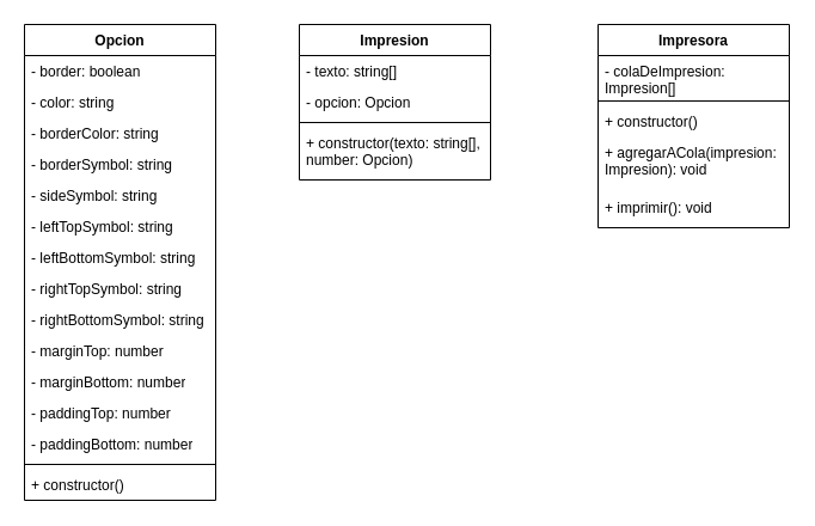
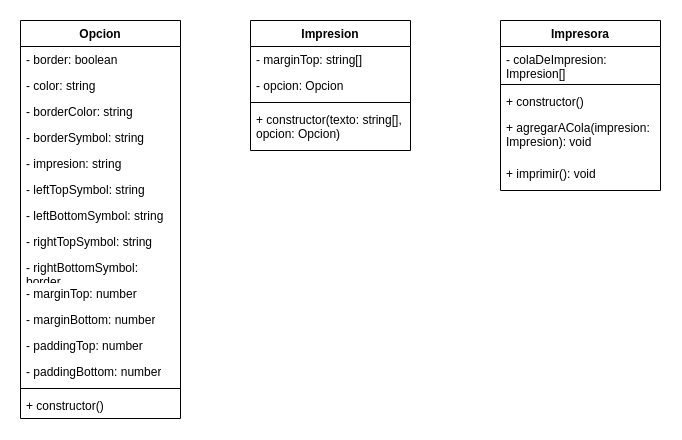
- <mxCell id="3" value="- texto: string[]" style="text;strokeColor=none;fillColor=none;align=left;verticalAlign=top;spacingLeft=4;spacingRight=4;overflow=hidden;rotatable=0;points=[[0,0.5],[1,0.5]];portConstraint=eastwest;whiteSpace=wrap;" vertex="1" parent="2"><mxGeometry y="26" width="160" height="26" as="geometry" /></mxCell>
+ <mxCell id="3" value="- marginTop: string[]" style="text;strokeColor=none;fillColor=none;align=left;verticalAlign=top;spacingLeft=4;spacingRight=4;overflow=hidden;rotatable=0;points=[[0,0.5],[1,0.5]];portConstraint=eastwest;whiteSpace=wrap;" vertex="1" parent="2"><mxGeometry y="26" width="160" height="26" as="geometry" /></mxCell>
- <mxCell id="6" value="+ constructor(texto: string[], number: Opcion)" style="text;strokeColor=none;fillColor=none;align=left;verticalAlign=top;spacingLeft=4;spacingRight=4;overflow=hidden;rotatable=0;points=[[0,0.5],[1,0.5]];portConstraint=eastwest;whiteSpace=wrap;" vertex="1" parent="2"><mxGeometry y="86" width="160" height="44" as="geometry" /></mxCell>
+ <mxCell id="6" value="+ constructor(texto: string[], opcion: Opcion)" style="text;strokeColor=none;fillColor=none;align=left;verticalAlign=top;spacingLeft=4;spacingRight=4;overflow=hidden;rotatable=0;points=[[0,0.5],[1,0.5]];portConstraint=eastwest;whiteSpace=wrap;" vertex="1" parent="2"><mxGeometry y="86" width="160" height="44" as="geometry" /></mxCell>
- <mxCell id="18" value="- sideSymbol: string" style="text;strokeColor=none;fillColor=none;align=left;verticalAlign=top;spacingLeft=4;spacingRight=4;overflow=hidden;rotatable=0;points=[[0,0.5],[1,0.5]];portConstraint=eastwest;whiteSpace=wrap;" vertex="1" parent="13"><mxGeometry y="130" width="160" height="26" as="geometry" /></mxCell>
+ <mxCell id="18" value="- impresion: string" style="text;strokeColor=none;fillColor=none;align=left;verticalAlign=top;spacingLeft=4;spacingRight=4;overflow=hidden;rotatable=0;points=[[0,0.5],[1,0.5]];portConstraint=eastwest;whiteSpace=wrap;" vertex="1" parent="13"><mxGeometry y="130" width="160" height="26" as="geometry" /></mxCell>
- <mxCell id="22" value="- rightBottomSymbol: string" style="text;strokeColor=none;fillColor=none;align=left;verticalAlign=top;spacingLeft=4;spacingRight=4;overflow=hidden;rotatable=0;points=[[0,0.5],[1,0.5]];portConstraint=eastwest;whiteSpace=wrap;" vertex="1" parent="13"><mxGeometry y="234" width="160" height="26" as="geometry" /></mxCell>
+ <mxCell id="22" value="- rightBottomSymbol: border" style="text;strokeColor=none;fillColor=none;align=left;verticalAlign=top;spacingLeft=4;spacingRight=4;overflow=hidden;rotatable=0;points=[[0,0.5],[1,0.5]];portConstraint=eastwest;whiteSpace=wrap;" vertex="1" parent="13"><mxGeometry y="234" width="160" height="26" as="geometry" /></mxCell>
